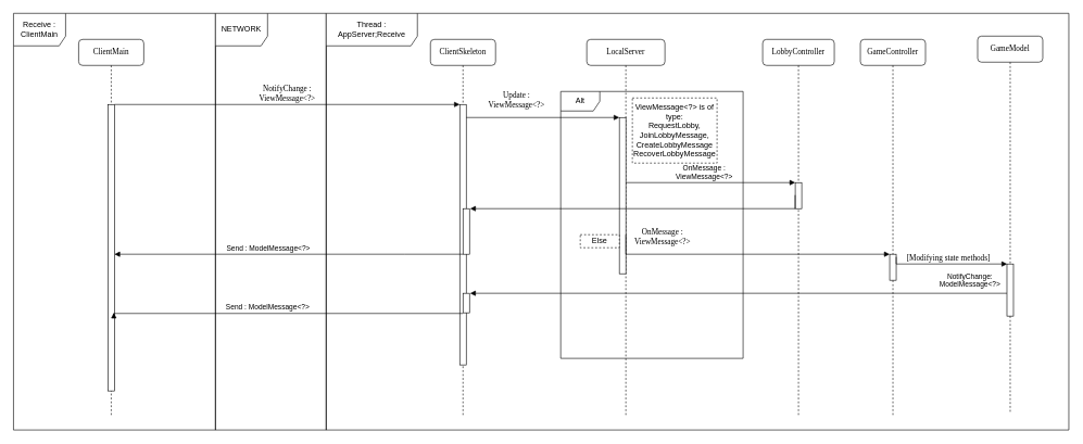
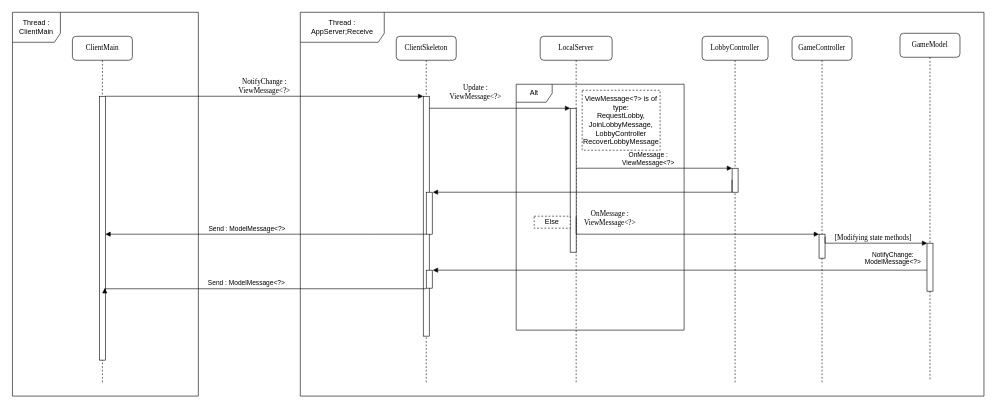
- <mxCell id="19" value="Receive :&lt;br&gt;ClientMain" style="shape=umlFrame;whiteSpace=wrap;html=1;pointerEvents=0;width=80;height=50;" parent="1" vertex="1"><mxGeometry y="20" width="310" height="640" as="geometry" x="20" /></mxCell>
+ <mxCell id="19" value="Thread :&lt;br&gt;ClientMain" style="shape=umlFrame;whiteSpace=wrap;html=1;pointerEvents=0;width=80;height=50;" parent="1" vertex="1"><mxGeometry y="20" width="310" height="640" as="geometry" x="20" /></mxCell>
- <mxCell id="30" value="ViewMessage&amp;lt;?&amp;gt; is of type:&lt;br&gt;RequestLobby,&lt;br&gt;JoinLobbyMessage,&lt;br&gt;CreateLobbyMessage&lt;br&gt;RecoverLobbyMessage" style="html=1;whiteSpace=wrap;dashed=1;" parent="1" vertex="1"><mxGeometry x="970" y="150" width="130" height="100" as="geometry" /></mxCell>
+ <mxCell id="30" value="ViewMessage&amp;lt;?&amp;gt; is of type:&lt;br&gt;RequestLobby,&lt;br&gt;JoinLobbyMessage,&lt;br&gt;LobbyController&lt;br&gt;RecoverLobbyMessage" style="html=1;whiteSpace=wrap;dashed=1;" parent="1" vertex="1"><mxGeometry x="970" y="150" width="130" height="100" as="geometry" /></mxCell>
- <mxCell id="20" value="NETWORK" style="shape=umlFrame;whiteSpace=wrap;html=1;pointerEvents=0;width=80;height=50;" parent="1" vertex="1"><mxGeometry x="330" y="20" width="170" height="640" as="geometry" /></mxCell>
